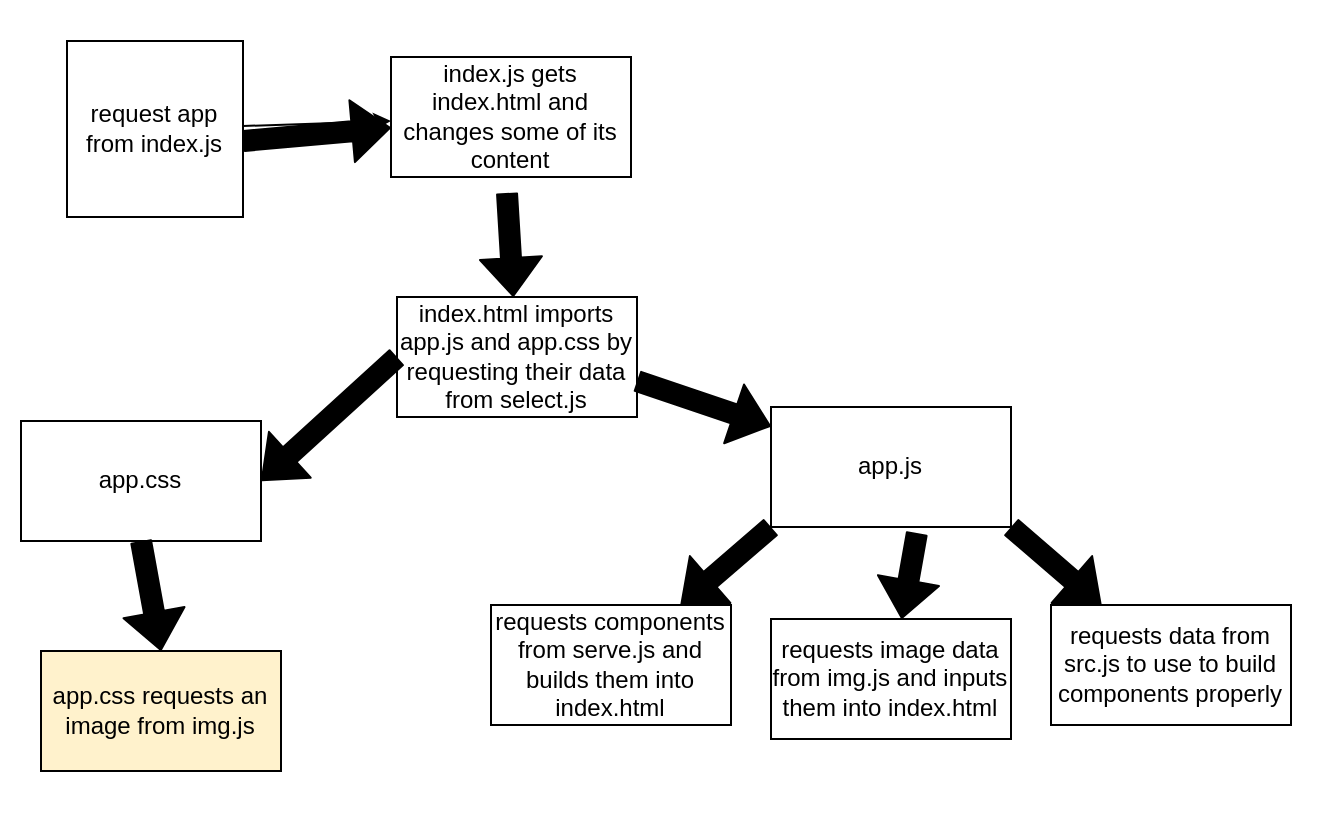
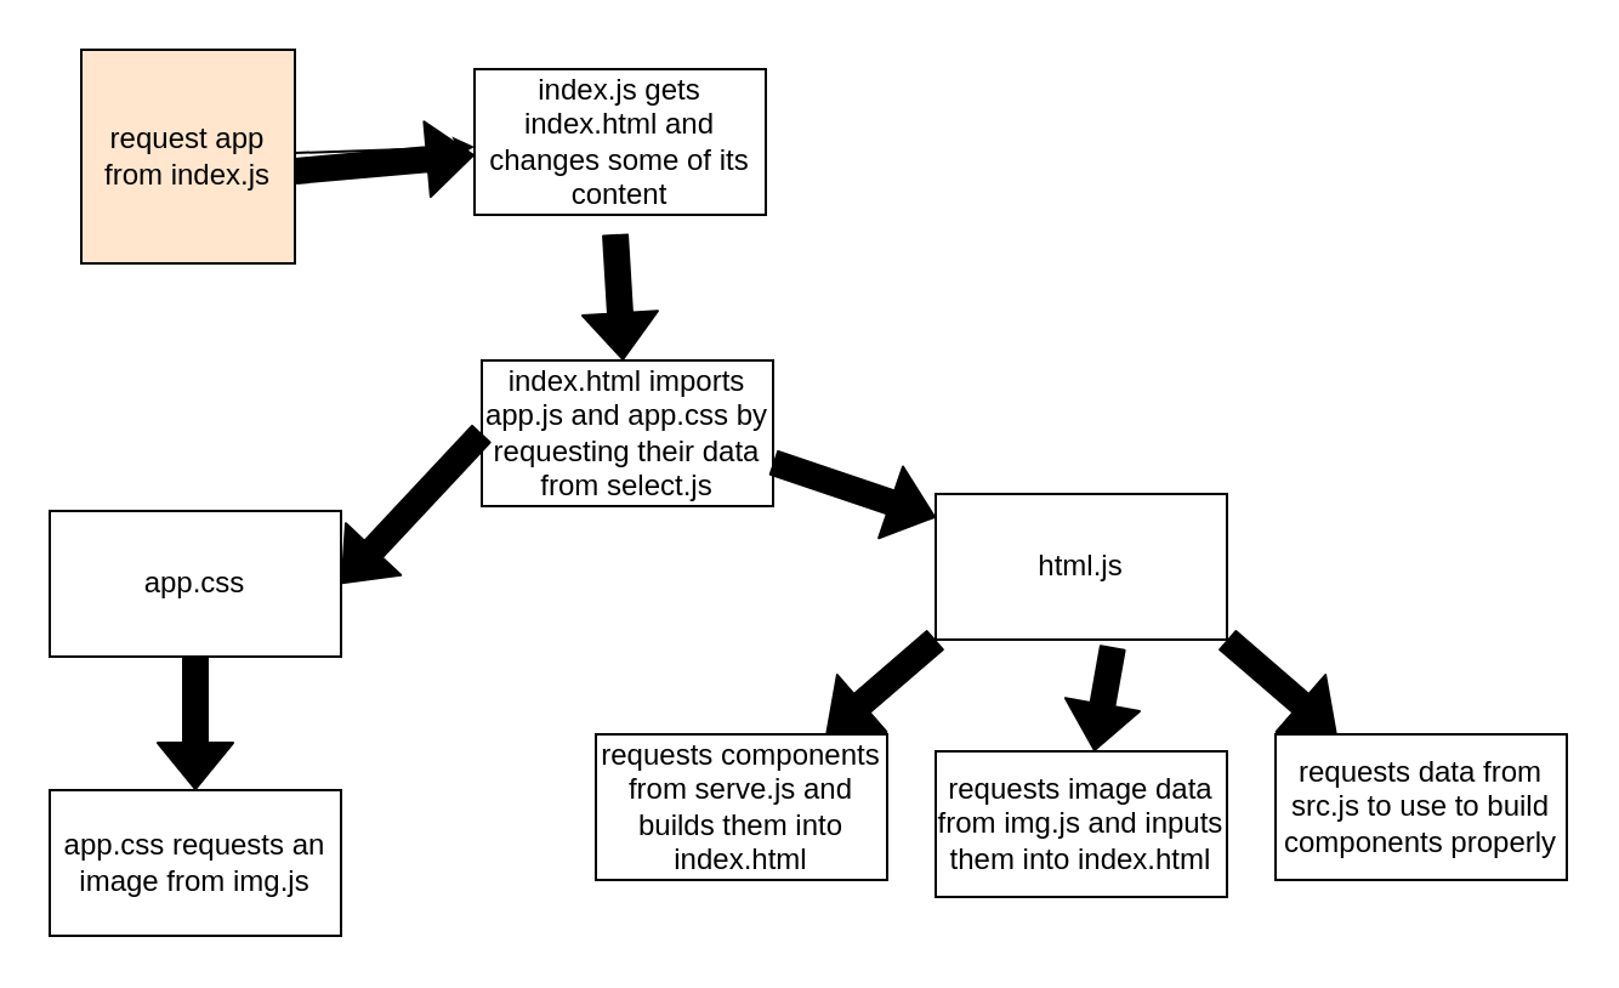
- <mxCell id="3" value="request app from index.js" style="whiteSpace=wrap;html=1;aspect=fixed;" vertex="1" parent="1"><mxGeometry x="33" y="20" width="88" height="88" as="geometry" /></mxCell>
+ <mxCell id="3" value="request app from index.js" style="whiteSpace=wrap;html=1;aspect=fixed;fillColor=#ffe6cc;" vertex="1" parent="1"><mxGeometry x="33" y="20" width="88" height="88" as="geometry" /></mxCell>
- <mxCell id="6" value="app.js" style="rounded=0;whiteSpace=wrap;html=1;" vertex="1" parent="1"><mxGeometry x="385" y="203" width="120" height="60" as="geometry" /></mxCell>
+ <mxCell id="6" value="html.js" style="rounded=0;whiteSpace=wrap;html=1;" vertex="1" parent="1"><mxGeometry x="385" y="203" width="120" height="60" as="geometry" /></mxCell>
- <mxCell id="7" value="app.css" style="rounded=0;whiteSpace=wrap;html=1;" vertex="1" parent="1"><mxGeometry x="10" y="210" width="120" height="60" as="geometry" /></mxCell>
+ <mxCell id="7" value="app.css" style="rounded=0;whiteSpace=wrap;html=1;" vertex="1" parent="1"><mxGeometry x="20" y="210" width="120" height="60" as="geometry" /></mxCell>
- <mxCell id="9" value="app.css requests an image from img.js" style="rounded=0;whiteSpace=wrap;html=1;fillColor=#fff2cc;" vertex="1" parent="1"><mxGeometry x="20" y="325" width="120" height="60" as="geometry" /></mxCell>
+ <mxCell id="9" value="app.css requests an image from img.js" style="rounded=0;whiteSpace=wrap;html=1;" vertex="1" parent="1"><mxGeometry x="20" y="325" width="120" height="60" as="geometry" /></mxCell>
